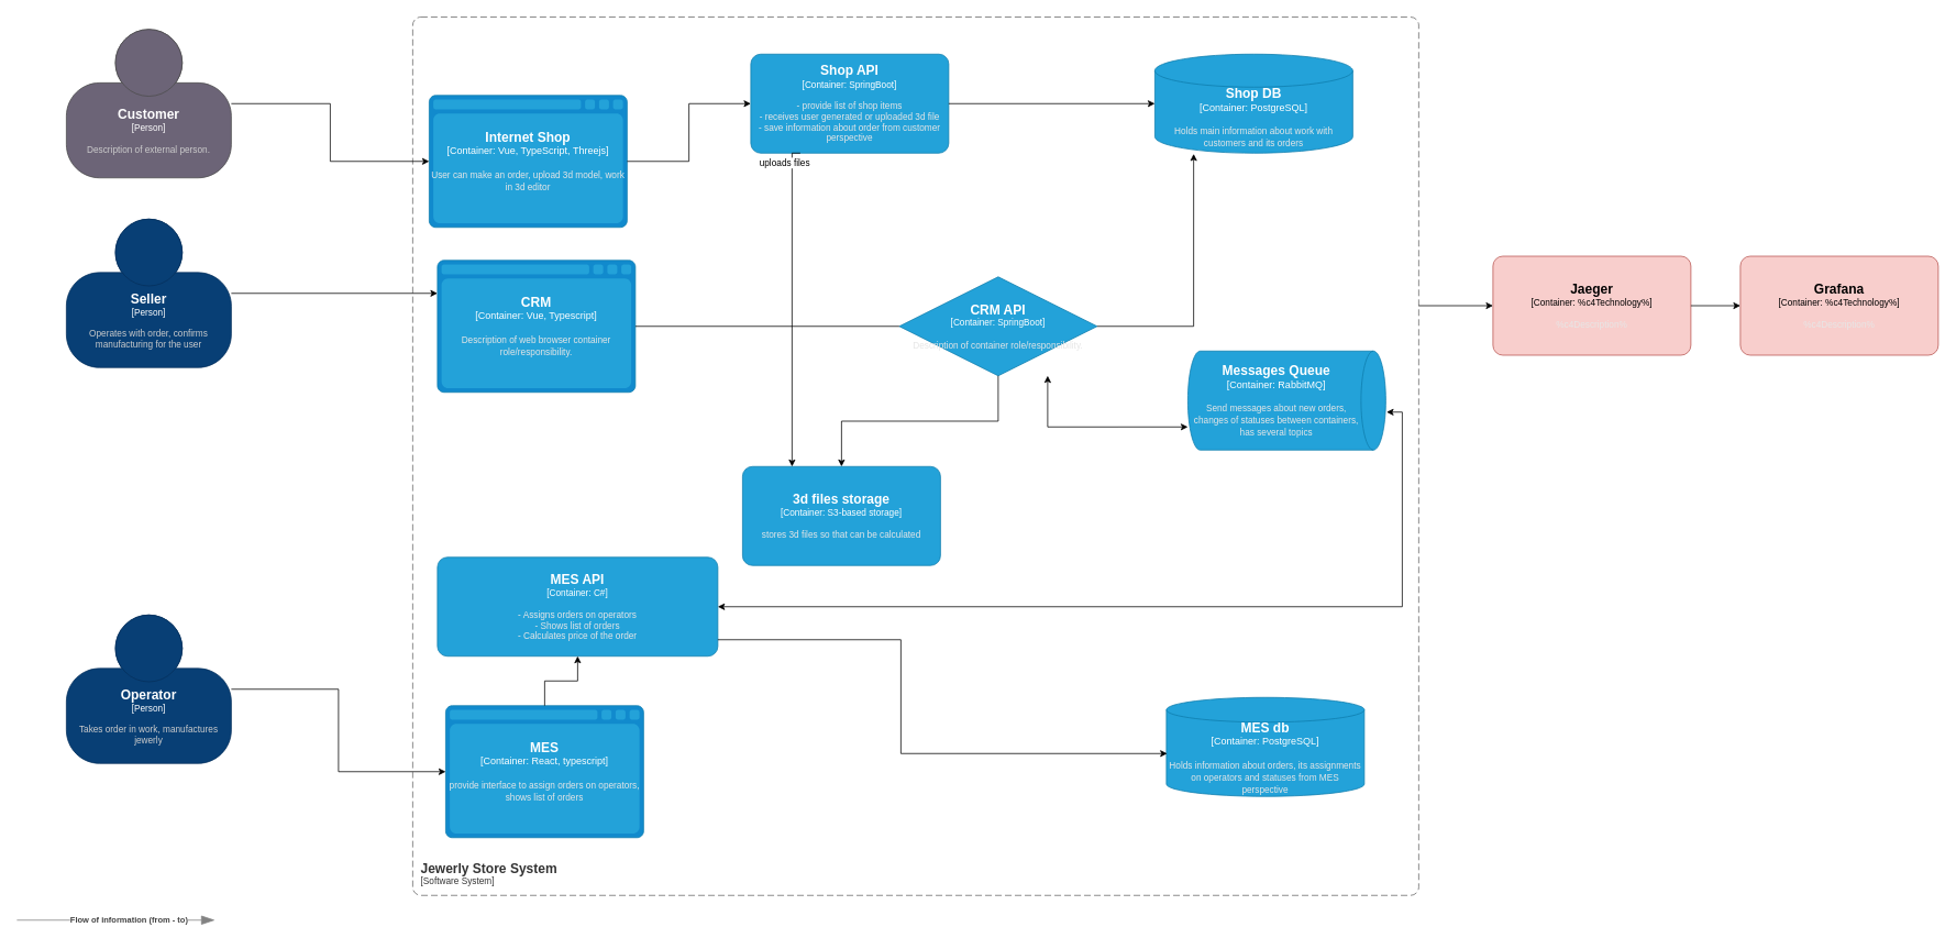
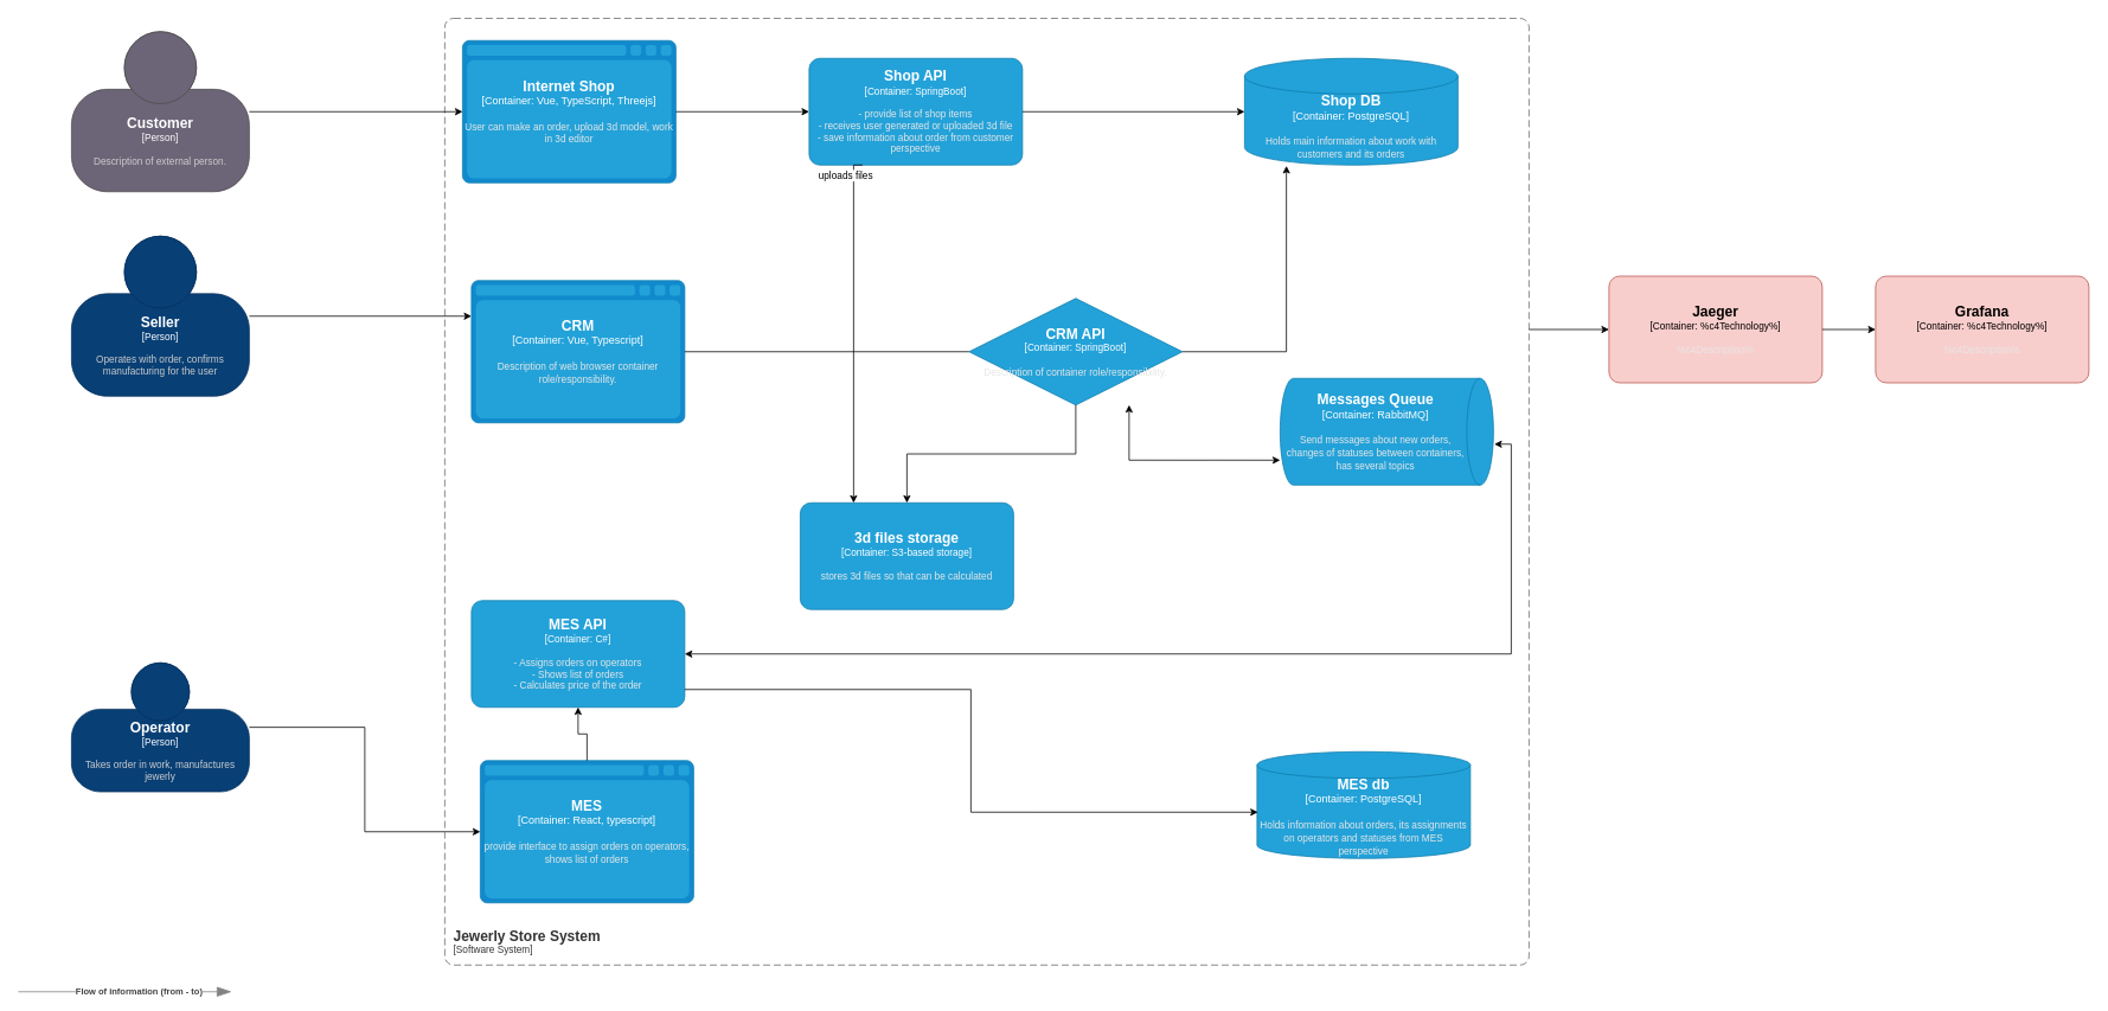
- <mxCell id="4" value="&lt;font style=&quot;font-size: 16px&quot;&gt;&lt;b&gt;Internet Shop&lt;/b&gt;&lt;/font&gt;&lt;div&gt;[Container:&amp;nbsp;Vue, TypeScript, Threejs]&lt;/div&gt;&lt;br&gt;&lt;div&gt;&lt;font style=&quot;font-size: 11px&quot;&gt;&lt;font color=&quot;#E6E6E6&quot;&gt;User can make an order, upload 3d model, work in 3d editor&lt;/font&gt;&lt;/div&gt;" style="shape=mxgraph.c4.webBrowserContainer2;whiteSpace=wrap;html=1;boundedLbl=1;rounded=0;labelBackgroundColor=none;strokeColor=#118ACD;fillColor=#23A2D9;strokeColor=#118ACD;strokeColor2=#0E7DAD;fontSize=12;fontColor=#ffffff;align=center;metaEdit=1;points=[[0.5,0,0],[1,0.25,0],[1,0.5,0],[1,0.75,0],[0.5,1,0],[0,0.75,0],[0,0.5,0],[0,0.25,0]];resizable=0;" parent="1" vertex="1"><mxGeometry x="520" y="115" width="240" height="160" as="geometry" /></mxCell>
+ <mxCell id="4" value="&lt;font style=&quot;font-size: 16px&quot;&gt;&lt;b&gt;Internet Shop&lt;/b&gt;&lt;/font&gt;&lt;div&gt;[Container:&amp;nbsp;Vue, TypeScript, Threejs]&lt;/div&gt;&lt;br&gt;&lt;div&gt;&lt;font style=&quot;font-size: 11px&quot;&gt;&lt;font color=&quot;#E6E6E6&quot;&gt;User can make an order, upload 3d model, work in 3d editor&lt;/font&gt;&lt;/div&gt;" style="shape=mxgraph.c4.webBrowserContainer2;whiteSpace=wrap;html=1;boundedLbl=1;rounded=0;labelBackgroundColor=none;strokeColor=#118ACD;fillColor=#23A2D9;strokeColor=#118ACD;strokeColor2=#0E7DAD;fontSize=12;fontColor=#ffffff;align=center;metaEdit=1;points=[[0.5,0,0],[1,0.25,0],[1,0.5,0],[1,0.75,0],[0.5,1,0],[0,0.75,0],[0,0.5,0],[0,0.25,0]];resizable=0;" parent="1" vertex="1"><mxGeometry x="520" y="45" width="240" height="160" as="geometry" /></mxCell>
- <mxCell id="2" value="&lt;font style=&quot;font-size: 16px&quot;&gt;&lt;b&gt;MES API&lt;/b&gt;&lt;/font&gt;&lt;div&gt;[Container: C#]&lt;/div&gt;&lt;br&gt;&lt;div&gt;&lt;font style=&quot;font-size: 11px&quot;&gt;&lt;font color=&quot;#E6E6E6&quot;&gt;- Assigns orders on operators&#10;- Shows list of orders&#10;- Calculates price of the order&lt;/font&gt;&lt;/div&gt;" style="rounded=1;whiteSpace=wrap;html=1;fontSize=11;labelBackgroundColor=none;fillColor=#23A2D9;fontColor=#ffffff;align=center;arcSize=10;strokeColor=#0E7DAD;metaEdit=1;resizable=0;points=[[0.25,0,0],[0.5,0,0],[0.75,0,0],[1,0.25,0],[1,0.5,0],[1,0.75,0],[0.75,1,0],[0.5,1,0],[0.25,1,0],[0,0.75,0],[0,0.5,0],[0,0.25,0]];" parent="1" vertex="1"><mxGeometry x="530" y="675" width="340" height="120" as="geometry" /></mxCell>
+ <mxCell id="2" value="&lt;font style=&quot;font-size: 16px&quot;&gt;&lt;b&gt;MES API&lt;/b&gt;&lt;/font&gt;&lt;div&gt;[Container: C#]&lt;/div&gt;&lt;br&gt;&lt;div&gt;&lt;font style=&quot;font-size: 11px&quot;&gt;&lt;font color=&quot;#E6E6E6&quot;&gt;- Assigns orders on operators&#10;- Shows list of orders&#10;- Calculates price of the order&lt;/font&gt;&lt;/div&gt;" style="rounded=1;whiteSpace=wrap;html=1;fontSize=11;labelBackgroundColor=none;fillColor=#23A2D9;fontColor=#ffffff;align=center;arcSize=10;strokeColor=#0E7DAD;metaEdit=1;resizable=0;points=[[0.25,0,0],[0.5,0,0],[0.75,0,0],[1,0.25,0],[1,0.5,0],[1,0.75,0],[0.75,1,0],[0.5,1,0],[0.25,1,0],[0,0.75,0],[0,0.5,0],[0,0.25,0]];" parent="1" vertex="1"><mxGeometry x="530" y="675" width="240" height="120" as="geometry" /></mxCell>
- <mxCell id="7" value="&lt;font style=&quot;font-size: 16px&quot;&gt;&lt;b&gt;Operator&lt;/b&gt;&lt;/font&gt;&lt;div&gt;[Person]&lt;/div&gt;&lt;br&gt;&lt;div&gt;&lt;font style=&quot;font-size: 11px&quot;&gt;&lt;font color=&quot;#cccccc&quot;&gt;Takes order in work, manufactures jewerly &lt;/font&gt;&lt;/div&gt;" style="html=1;fontSize=11;dashed=0;whiteSpace=wrap;fillColor=#083F75;strokeColor=#06315C;fontColor=#ffffff;shape=mxgraph.c4.person2;align=center;metaEdit=1;points=[[0.5,0,0],[1,0.5,0],[1,0.75,0],[0.75,1,0],[0.5,1,0],[0.25,1,0],[0,0.75,0],[0,0.5,0]];resizable=0;" parent="1" vertex="1"><mxGeometry x="80" y="745" width="200" height="180" as="geometry" /></mxCell>
+ <mxCell id="7" value="&lt;font style=&quot;font-size: 16px&quot;&gt;&lt;b&gt;Operator&lt;/b&gt;&lt;/font&gt;&lt;div&gt;[Person]&lt;/div&gt;&lt;br&gt;&lt;div&gt;&lt;font style=&quot;font-size: 11px&quot;&gt;&lt;font color=&quot;#cccccc&quot;&gt;Takes order in work, manufactures jewerly &lt;/font&gt;&lt;/div&gt;" style="html=1;fontSize=11;dashed=0;whiteSpace=wrap;fillColor=#083F75;strokeColor=#06315C;fontColor=#ffffff;shape=mxgraph.c4.person2;align=center;metaEdit=1;points=[[0.5,0,0],[1,0.5,0],[1,0.75,0],[0.75,1,0],[0.5,1,0],[0.25,1,0],[0,0.75,0],[0,0.5,0]];resizable=0;" parent="1" vertex="1"><mxGeometry x="80" y="745" width="200" height="145" as="geometry" /></mxCell>
